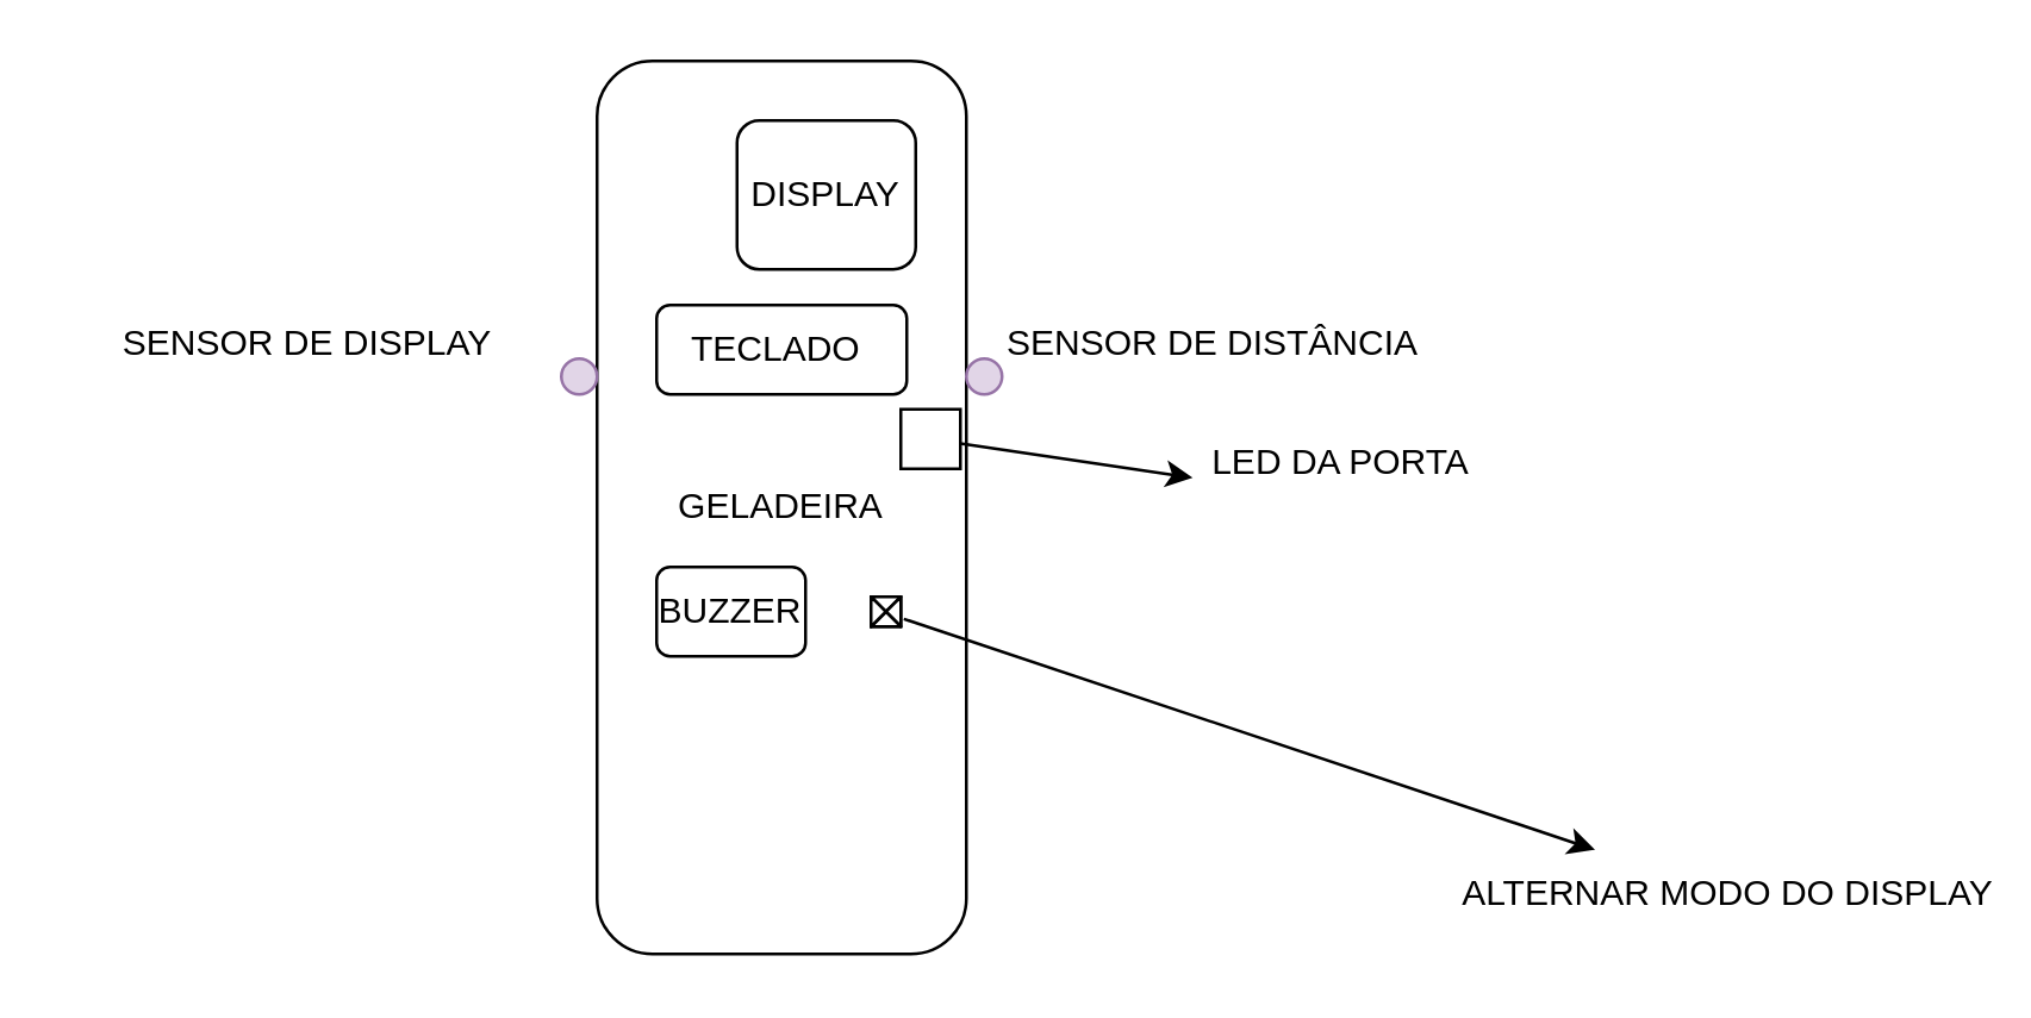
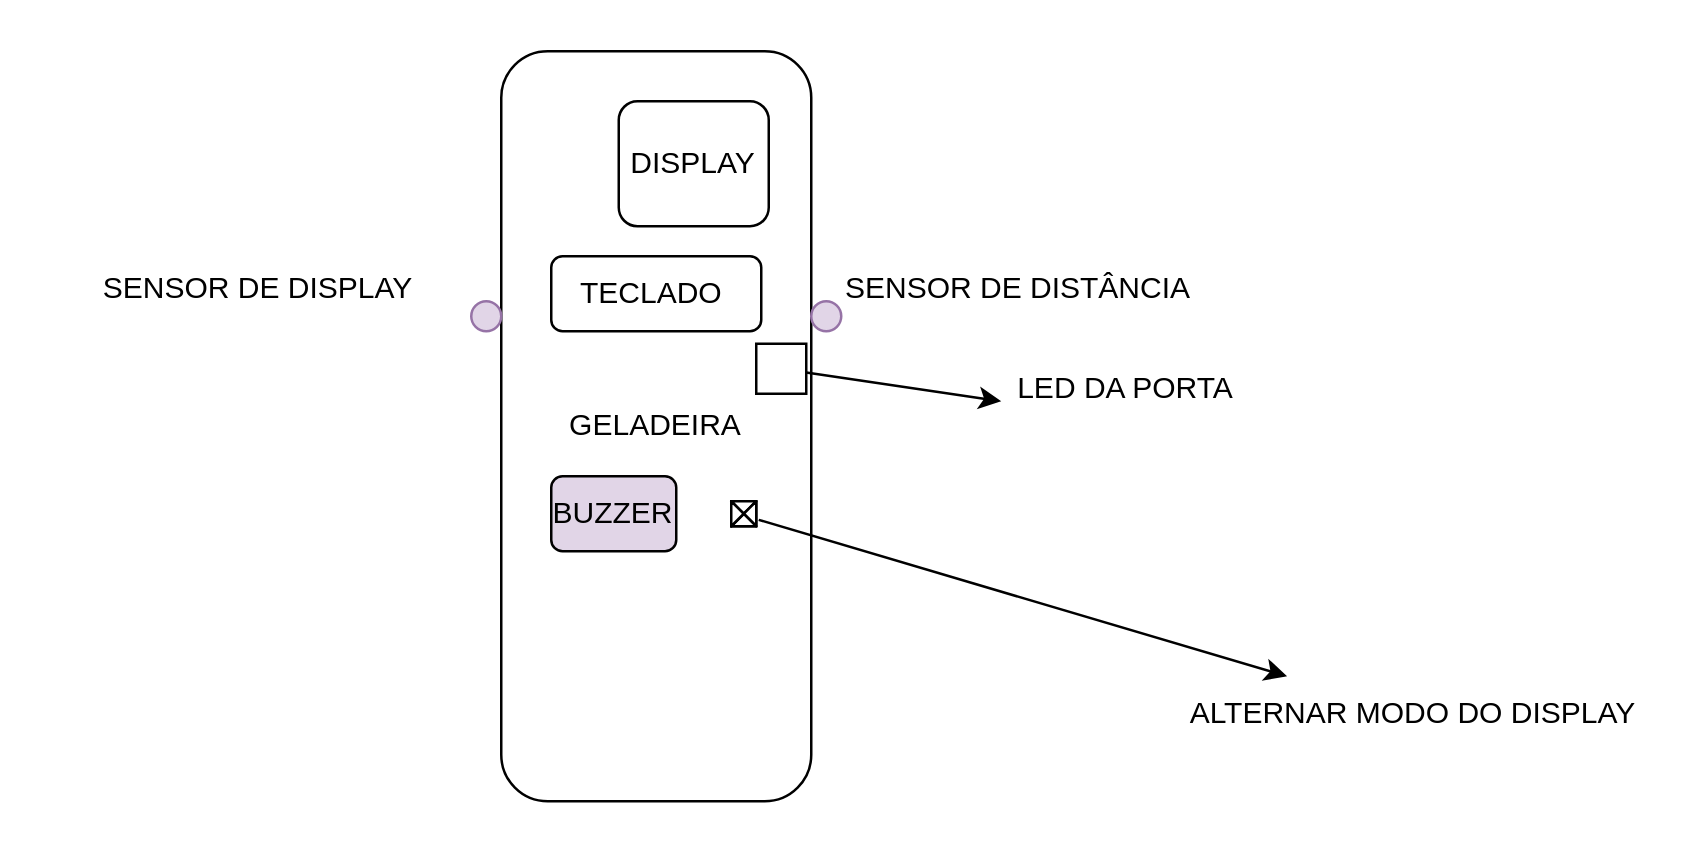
- <mxCell id="9" value="BUZZER" style="rounded=1;whiteSpace=wrap;html=1;" vertex="1" parent="1"><mxGeometry x="220" y="190" width="50" height="30" as="geometry" /></mxCell>
+ <mxCell id="9" value="BUZZER" style="rounded=1;whiteSpace=wrap;html=1;fillColor=#e1d5e7;" vertex="1" parent="1"><mxGeometry x="220" y="190" width="50" height="30" as="geometry" /></mxCell>
- <mxCell id="8" value="ALTERNAR MODO DO DISPLAY" style="text;html=1;align=center;verticalAlign=middle;whiteSpace=wrap;rounded=0;" vertex="1" parent="1"><mxGeometry x="485" y="285" width="190" height="30" as="geometry" /></mxCell>
+ <mxCell id="8" value="ALTERNAR MODO DO DISPLAY" style="text;html=1;align=center;verticalAlign=middle;whiteSpace=wrap;rounded=0;" vertex="1" parent="1"><mxGeometry x="470" y="270" width="190" height="30" as="geometry" /></mxCell>
